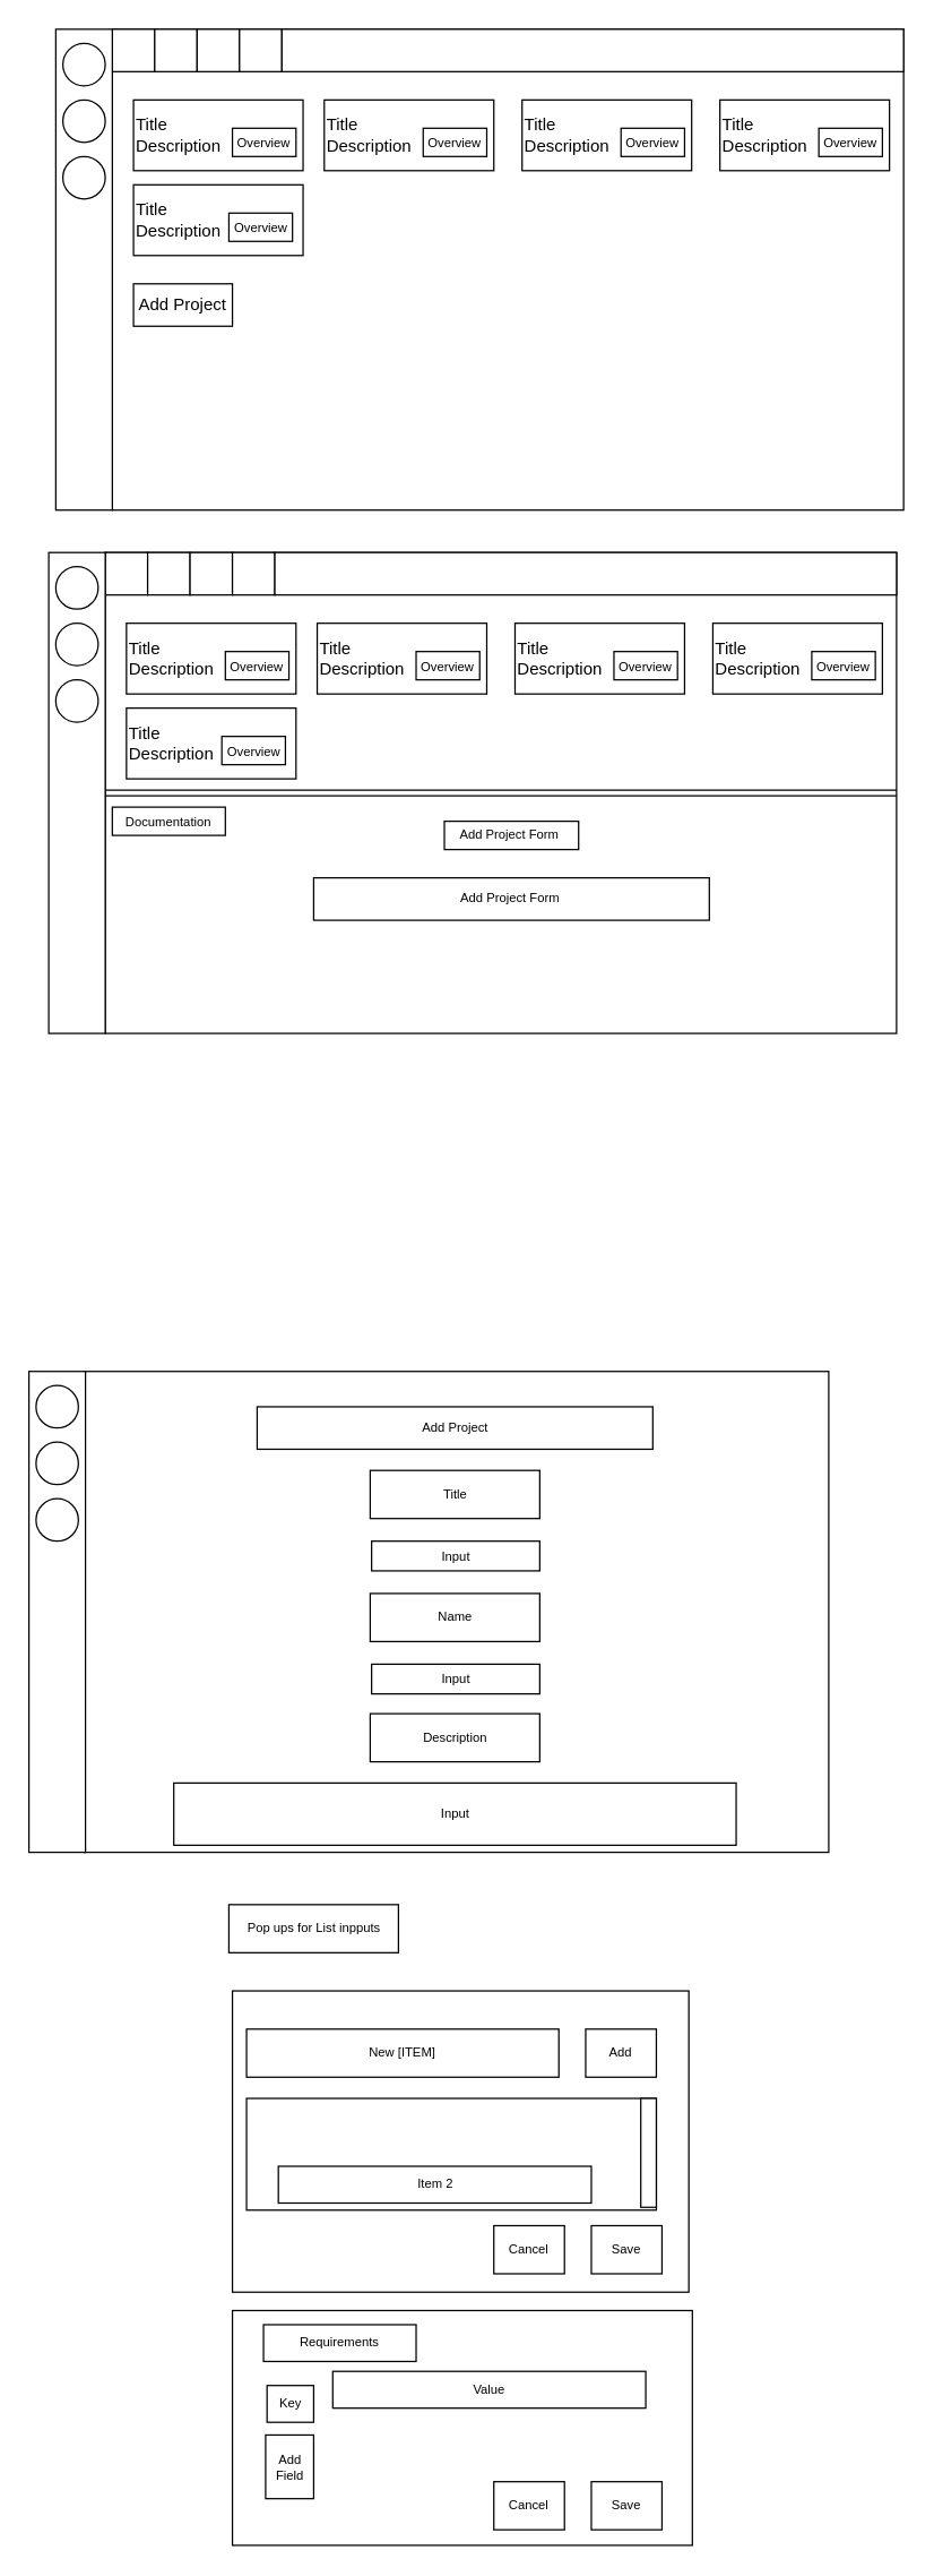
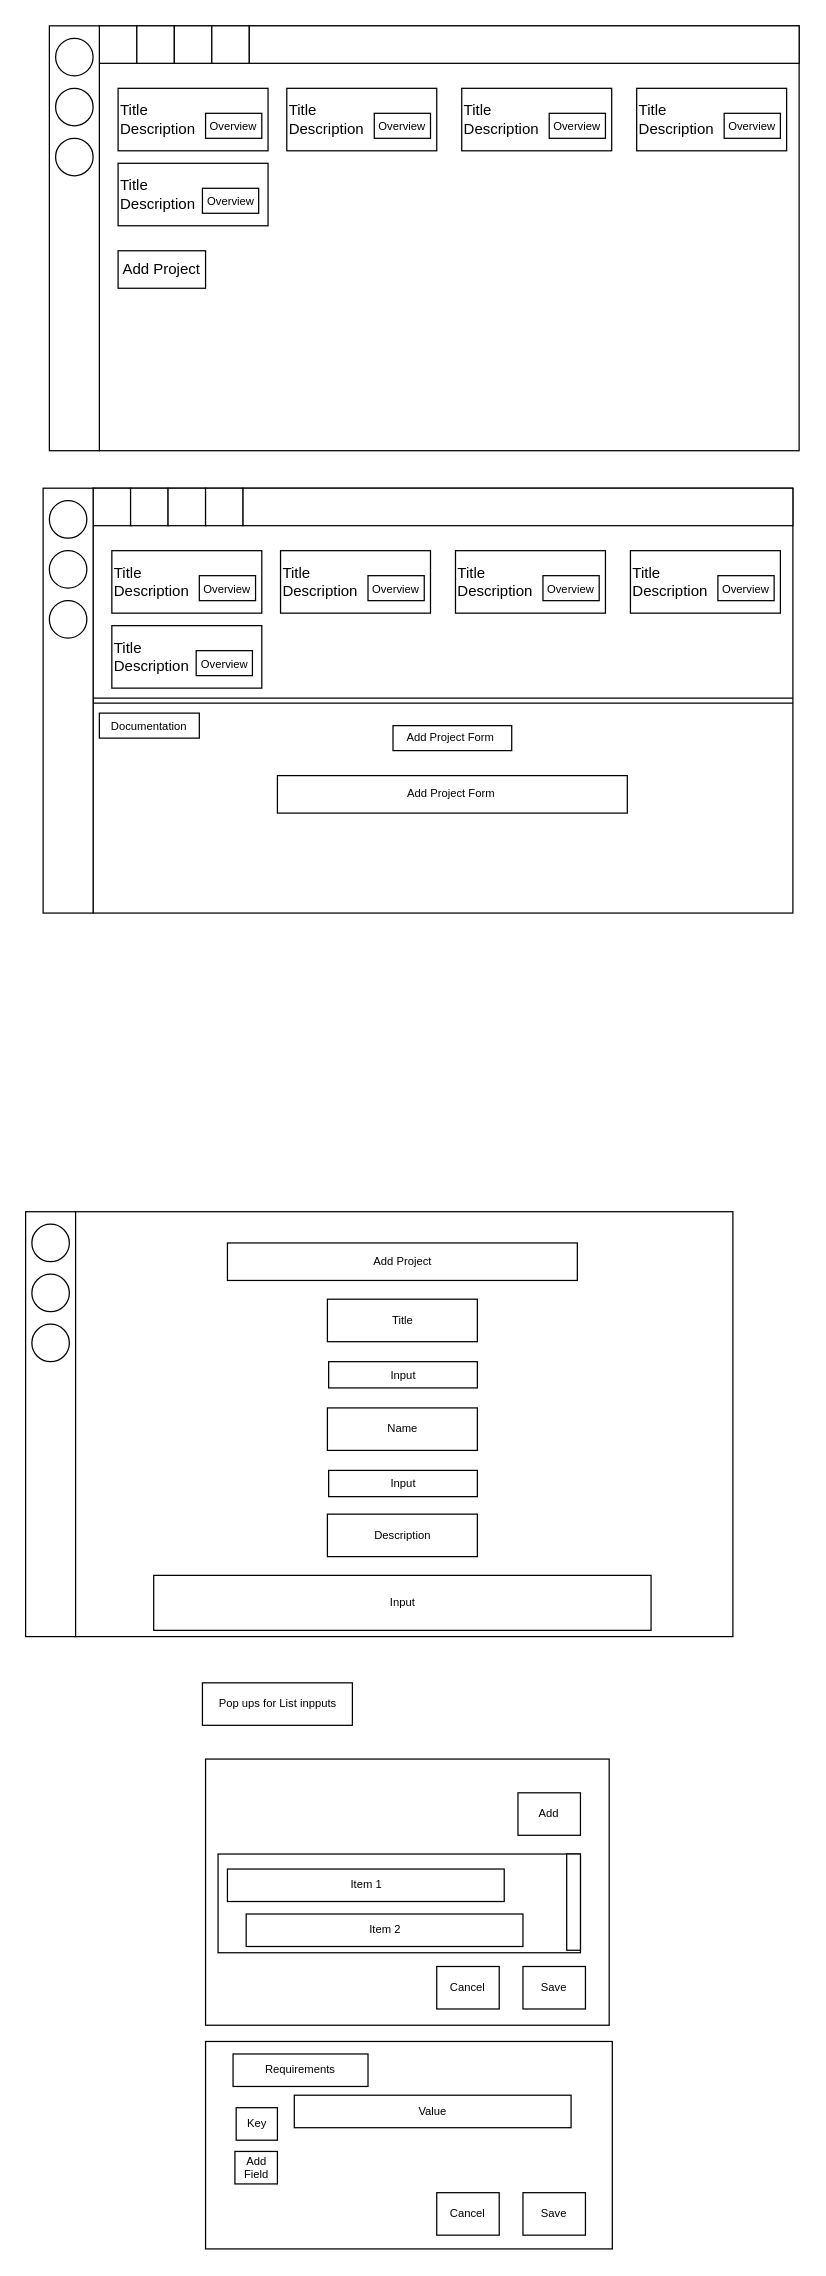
- <mxCell id="61" value="New [ITEM]" style="whiteSpace=wrap;html=1;fontSize=9;" parent="1" vertex="1"><mxGeometry x="174" y="1434" width="221" height="34" as="geometry" /></mxCell>
+ <mxCell id="64" value="Item 1" style="whiteSpace=wrap;html=1;fontSize=9;" parent="1" vertex="1"><mxGeometry x="181.5" y="1495" width="221.5" height="26" as="geometry" /></mxCell>
- <mxCell id="70" value="Add Field" style="whiteSpace=wrap;html=1;fontSize=9;" parent="1" vertex="1"><mxGeometry x="187.5" y="1721" width="34" height="45" as="geometry" /></mxCell>
+ <mxCell id="70" value="Add Field" style="whiteSpace=wrap;html=1;fontSize=9;" parent="1" vertex="1"><mxGeometry x="187.5" y="1721" width="34" height="26" as="geometry" /></mxCell>
